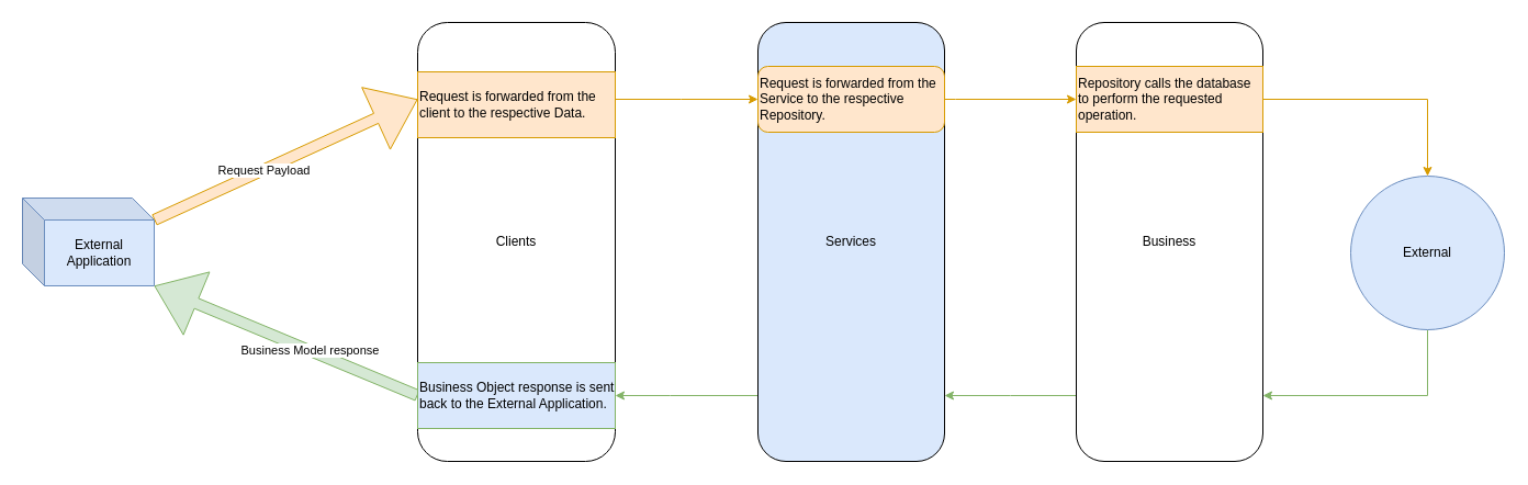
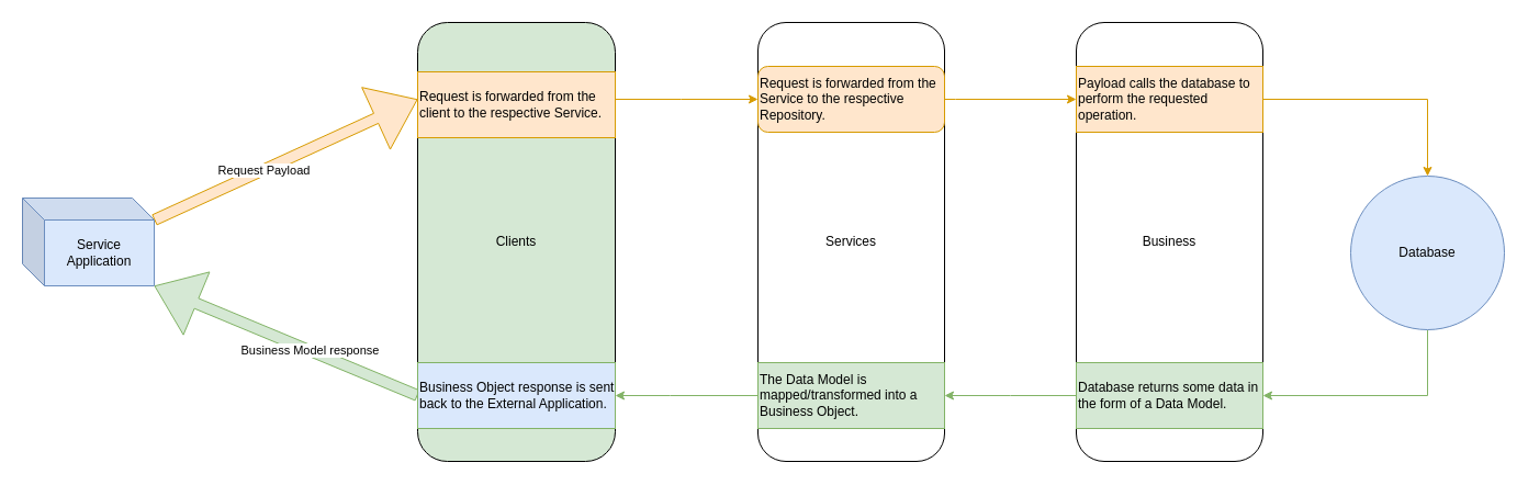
- <mxCell id="24" value="Repository calls the database to perform the requested operation." style="rounded=0;whiteSpace=wrap;html=1;align=left;fillColor=#ffe6cc;strokeColor=#d79b00;" vertex="1" parent="22"><mxGeometry y="40" width="170" height="60" as="geometry" /></mxCell>
+ <mxCell id="24" value="Payload calls the database to perform the requested operation." style="rounded=0;whiteSpace=wrap;html=1;align=left;fillColor=#ffe6cc;strokeColor=#d79b00;" vertex="1" parent="22"><mxGeometry y="40" width="170" height="60" as="geometry" /></mxCell>
- <mxCell id="16" value="Request is forwarded from the client to the respective Data." style="rounded=0;whiteSpace=wrap;html=1;align=left;fillColor=#ffe6cc;strokeColor=#d79b00;" vertex="1" parent="14"><mxGeometry y="45" width="180" height="60" as="geometry" /></mxCell>
+ <mxCell id="16" value="Request is forwarded from the client to the respective Service." style="rounded=0;whiteSpace=wrap;html=1;align=left;fillColor=#ffe6cc;strokeColor=#d79b00;" vertex="1" parent="14"><mxGeometry y="45" width="180" height="60" as="geometry" /></mxCell>
- <mxCell id="15" value="Clients" style="rounded=1;whiteSpace=wrap;html=1;" vertex="1" parent="14"><mxGeometry width="180" height="400" as="geometry" /></mxCell>
+ <mxCell id="15" value="Clients" style="rounded=1;whiteSpace=wrap;html=1;fillColor=#d5e8d4;" vertex="1" parent="14"><mxGeometry width="180" height="400" as="geometry" /></mxCell>
- <mxCell id="19" value="Services" style="rounded=1;whiteSpace=wrap;html=1;fillColor=#dae8fc;" vertex="1" parent="18"><mxGeometry width="170" height="400" as="geometry" /></mxCell>
+ <mxCell id="19" value="Services" style="rounded=1;whiteSpace=wrap;html=1;" vertex="1" parent="18"><mxGeometry width="170" height="400" as="geometry" /></mxCell>
- <mxCell id="13" value="External Application" style="shape=cube;whiteSpace=wrap;html=1;boundedLbl=1;backgroundOutline=1;darkOpacity=0.05;darkOpacity2=0.1;fillColor=#dae8fc;strokeColor=#6c8ebf;" vertex="1" parent="1"><mxGeometry x="20" y="180" width="120" height="80" as="geometry" /></mxCell>
+ <mxCell id="13" value="Service Application" style="shape=cube;whiteSpace=wrap;html=1;boundedLbl=1;backgroundOutline=1;darkOpacity=0.05;darkOpacity2=0.1;fillColor=#dae8fc;strokeColor=#6c8ebf;" vertex="1" parent="1"><mxGeometry x="20" y="180" width="120" height="80" as="geometry" /></mxCell>
- <mxCell id="8" value="External" style="ellipse;whiteSpace=wrap;html=1;aspect=fixed;fillColor=#dae8fc;strokeColor=#6c8ebf;" vertex="1" parent="1"><mxGeometry x="1230" y="160" width="140" height="140" as="geometry" /></mxCell>
+ <mxCell id="8" value="Database" style="ellipse;whiteSpace=wrap;html=1;aspect=fixed;fillColor=#dae8fc;strokeColor=#6c8ebf;" vertex="1" parent="1"><mxGeometry x="1230" y="160" width="140" height="140" as="geometry" /></mxCell>
+ <mxCell id="21" value="The Data Model is mapped/transformed into a Business Object." style="rounded=0;whiteSpace=wrap;html=1;align=left;fillColor=#d5e8d4;strokeColor=#82b366;" vertex="1" parent="18"><mxGeometry y="310" width="170" height="60" as="geometry" /></mxCell>
+ <mxCell id="25" value="Database returns some data in the form of a Data Model." style="rounded=0;whiteSpace=wrap;html=1;align=left;fillColor=#d5e8d4;strokeColor=#82b366;" vertex="1" parent="22"><mxGeometry y="310" width="170" height="60" as="geometry" /></mxCell>
